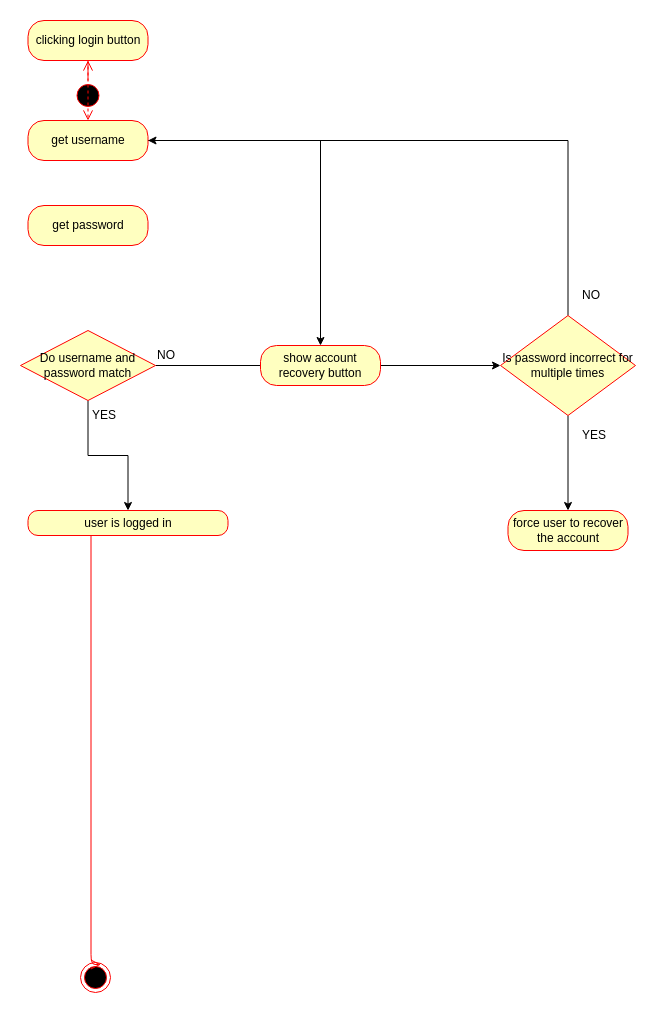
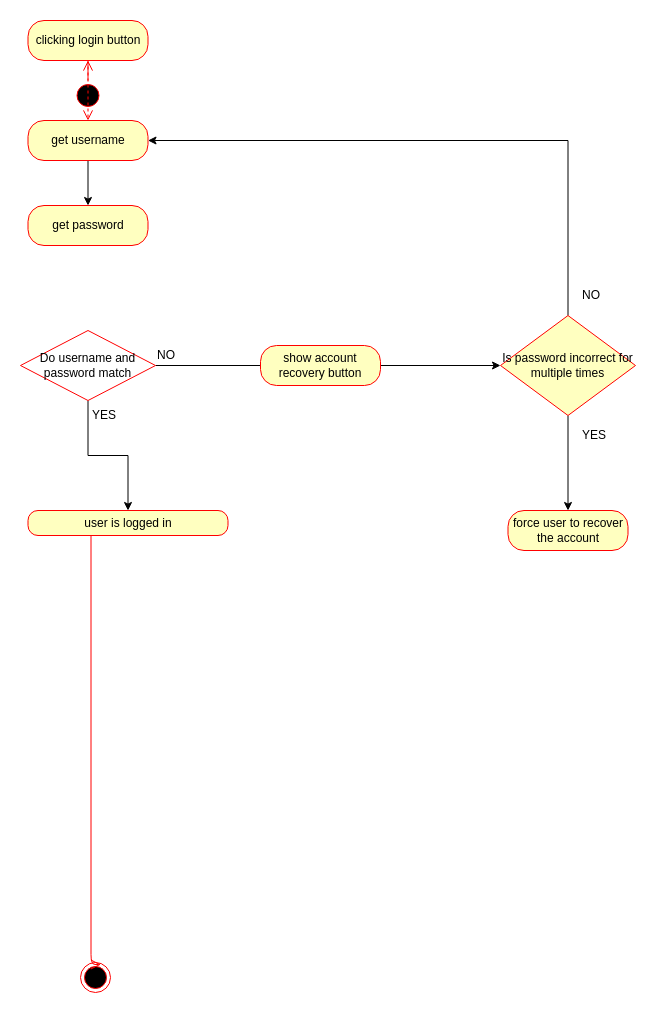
- <mxCell id="5" value="" style="edgeStyle=orthogonalEdgeStyle;rounded=0;orthogonalLoop=1;jettySize=auto;html=1;" edge="1" parent="1" source="6" target="19"><mxGeometry relative="1" as="geometry" /></mxCell>
+ <mxCell id="5" value="" style="edgeStyle=orthogonalEdgeStyle;rounded=0;orthogonalLoop=1;jettySize=auto;html=1;" edge="1" parent="1" source="6" target="10"><mxGeometry relative="1" as="geometry" /></mxCell>
- <mxCell id="9" value="Do username and password match" style="rhombus;whiteSpace=wrap;html=1;fillColor=#ffffc0;strokeColor=#ff0000;" parent="1" vertex="1"><mxGeometry x="20" y="330" width="135" height="70" as="geometry" /></mxCell>
+ <mxCell id="9" value="Do username and password match" style="rhombus;whiteSpace=wrap;html=1;fillColor=#ffffff;strokeColor=#ff0000;" parent="1" vertex="1"><mxGeometry x="20" y="330" width="135" height="70" as="geometry" /></mxCell>
